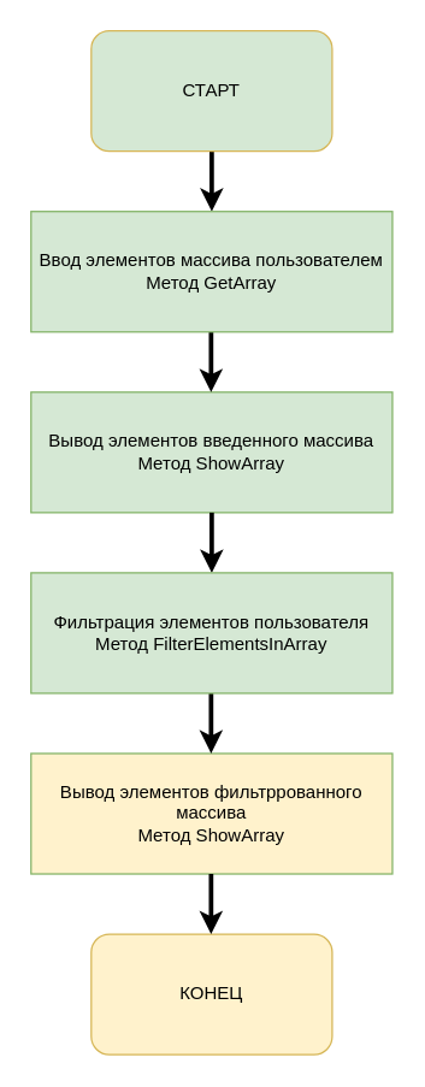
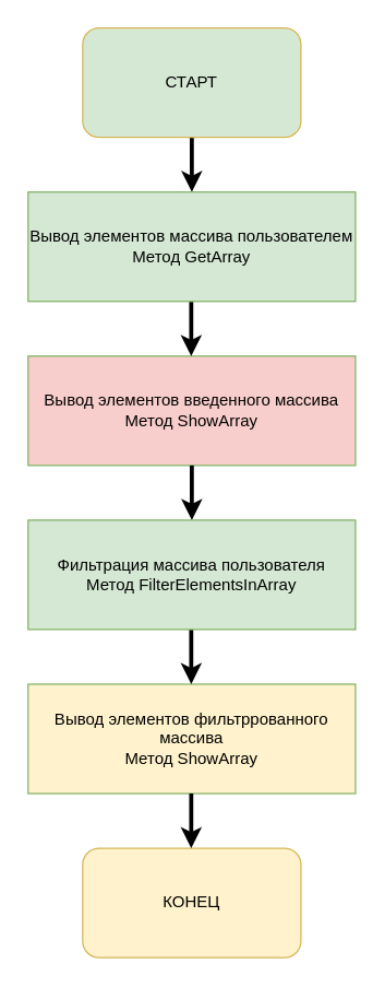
- <mxCell id="6" value="Ввод элементов массива пользователем&lt;br&gt;Метод GetArray" style="rounded=0;whiteSpace=wrap;html=1;fillColor=#d5e8d4;strokeColor=#82b366;fontColor=#000000;" parent="1" vertex="1"><mxGeometry x="20" y="140" width="240" height="80" as="geometry" /></mxCell>
+ <mxCell id="6" value="Вывод элементов массива пользователем&lt;br&gt;Метод GetArray" style="rounded=0;whiteSpace=wrap;html=1;fillColor=#d5e8d4;strokeColor=#82b366;fontColor=#000000;" parent="1" vertex="1"><mxGeometry x="20" y="140" width="240" height="80" as="geometry" /></mxCell>
- <mxCell id="4" value="Вывод элементов введенного массива&lt;br&gt;Метод ShowArray" style="rounded=0;whiteSpace=wrap;html=1;fillColor=#d5e8d4;strokeColor=#82b366;fontColor=#000000;" parent="1" vertex="1"><mxGeometry x="20" y="260" width="240" height="80" as="geometry" /></mxCell>
+ <mxCell id="4" value="Вывод элементов введенного массива&lt;br&gt;Метод ShowArray" style="rounded=0;whiteSpace=wrap;html=1;fillColor=#f8cecc;strokeColor=#82b366;fontColor=#000000;" parent="1" vertex="1"><mxGeometry x="20" y="260" width="240" height="80" as="geometry" /></mxCell>
- <mxCell id="10" value="Фильтрация элементов пользователя&lt;br&gt;Метод FilterElementsInArray" style="rounded=0;whiteSpace=wrap;html=1;fillColor=#d5e8d4;strokeColor=#82b366;fontColor=#000000;" parent="1" vertex="1"><mxGeometry x="20" y="380" width="240" height="80" as="geometry" /></mxCell>
+ <mxCell id="10" value="Фильтрация массива пользователя&lt;br&gt;Метод FilterElementsInArray" style="rounded=0;whiteSpace=wrap;html=1;fillColor=#d5e8d4;strokeColor=#82b366;fontColor=#000000;" parent="1" vertex="1"><mxGeometry x="20" y="380" width="240" height="80" as="geometry" /></mxCell>
